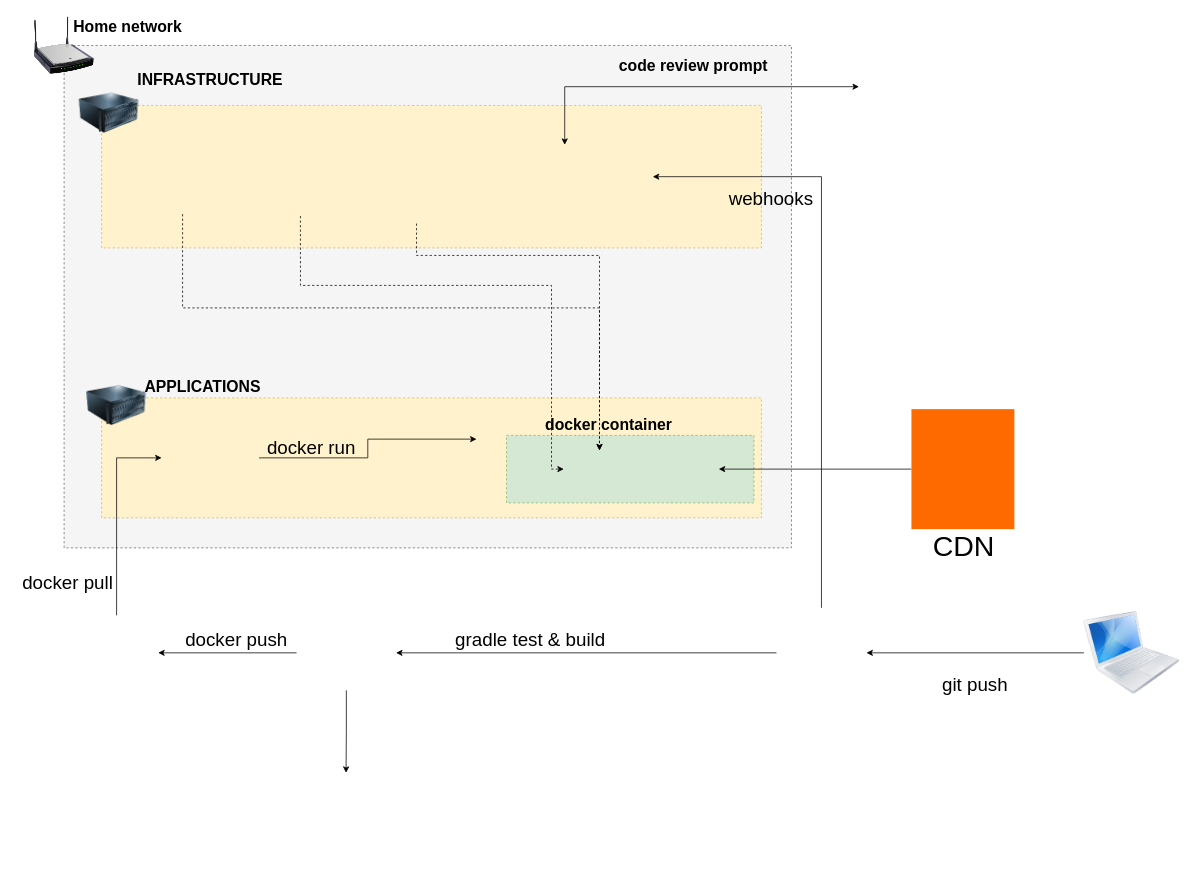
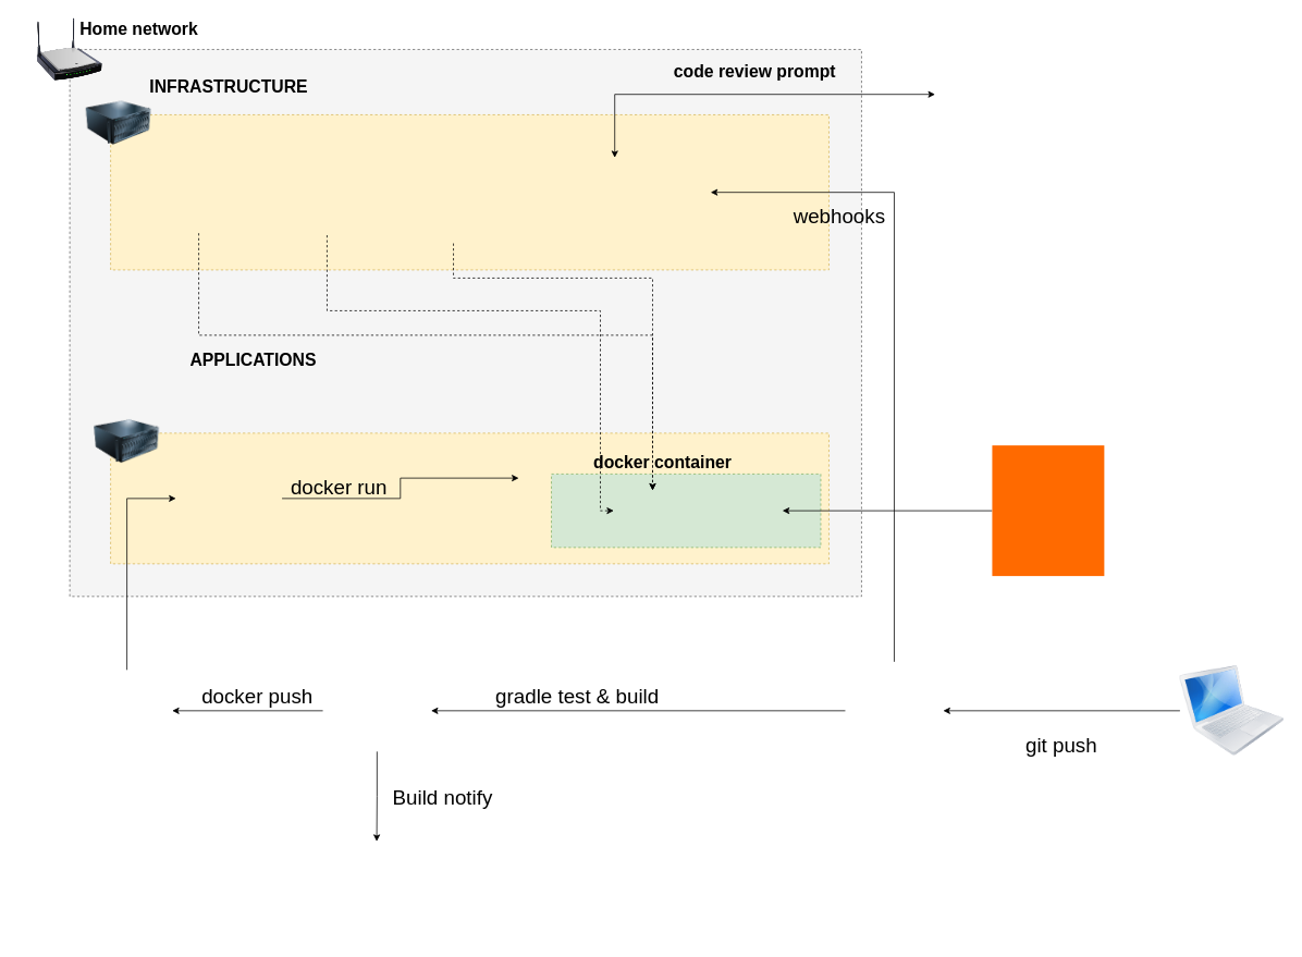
- <mxCell id="10" value="APPLICATIONS" style="text;html=1;align=center;verticalAlign=middle;whiteSpace=wrap;rounded=0;strokeWidth=1;fontSize=21;fontStyle=1" vertex="1" parent="1"><mxGeometry x="195" y="500" width="150" height="30" as="geometry" /></mxCell>
+ <mxCell id="10" value="APPLICATIONS" style="text;html=1;align=center;verticalAlign=middle;whiteSpace=wrap;rounded=0;strokeWidth=1;fontSize=21;fontStyle=1" vertex="1" parent="1"><mxGeometry x="235" y="425" width="150" height="30" as="geometry" /></mxCell>
- <mxCell id="48" value="CDN" style="text;html=1;align=center;verticalAlign=middle;whiteSpace=wrap;rounded=0;fontSize=38;" vertex="1" parent="1"><mxGeometry x="1255" y="714" width="60" height="30" as="geometry" /></mxCell>
- <mxCell id="32" value="&lt;font style=&quot;font-size: 25px;&quot;&gt;docker pull&lt;/font&gt;" style="text;html=1;align=center;verticalAlign=middle;whiteSpace=wrap;rounded=0;" vertex="1" parent="1"><mxGeometry x="20" y="760" width="140" height="30" as="geometry" /></mxCell>
+ <mxCell id="21" value="&lt;font style=&quot;font-size: 25px;&quot;&gt;Build notify&lt;/font&gt;" style="text;html=1;align=center;verticalAlign=middle;whiteSpace=wrap;rounded=0;" vertex="1" parent="1"><mxGeometry x="479.15" y="960" width="125.85" height="30" as="geometry" /></mxCell>
